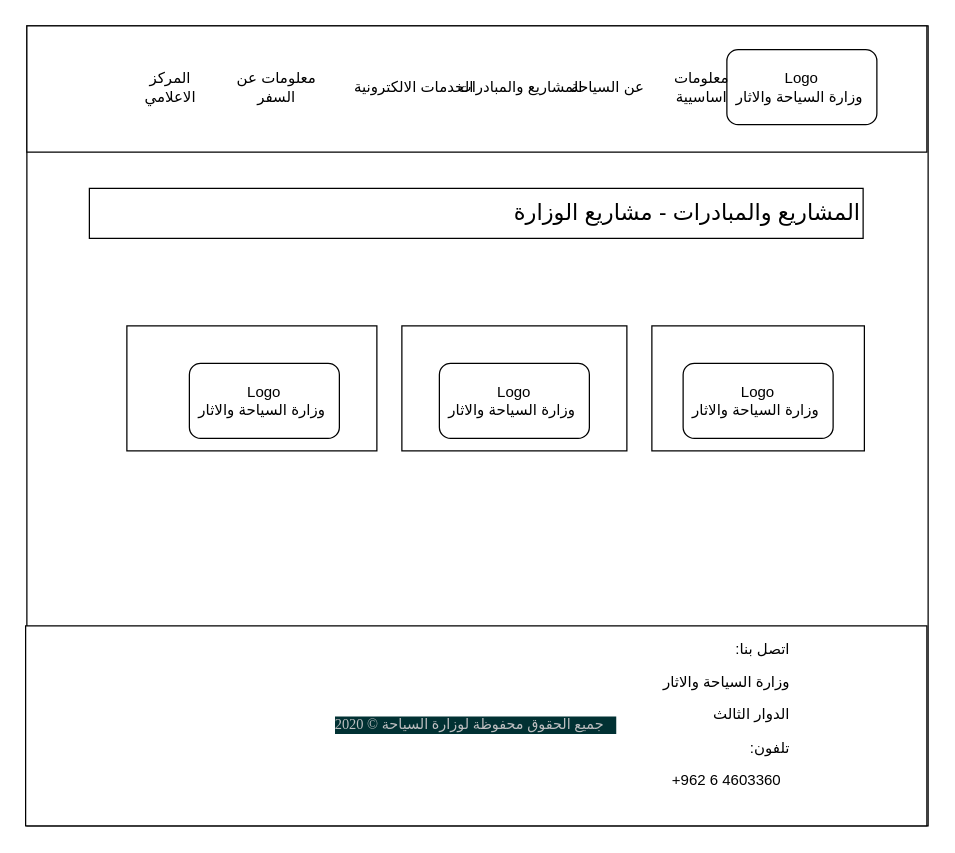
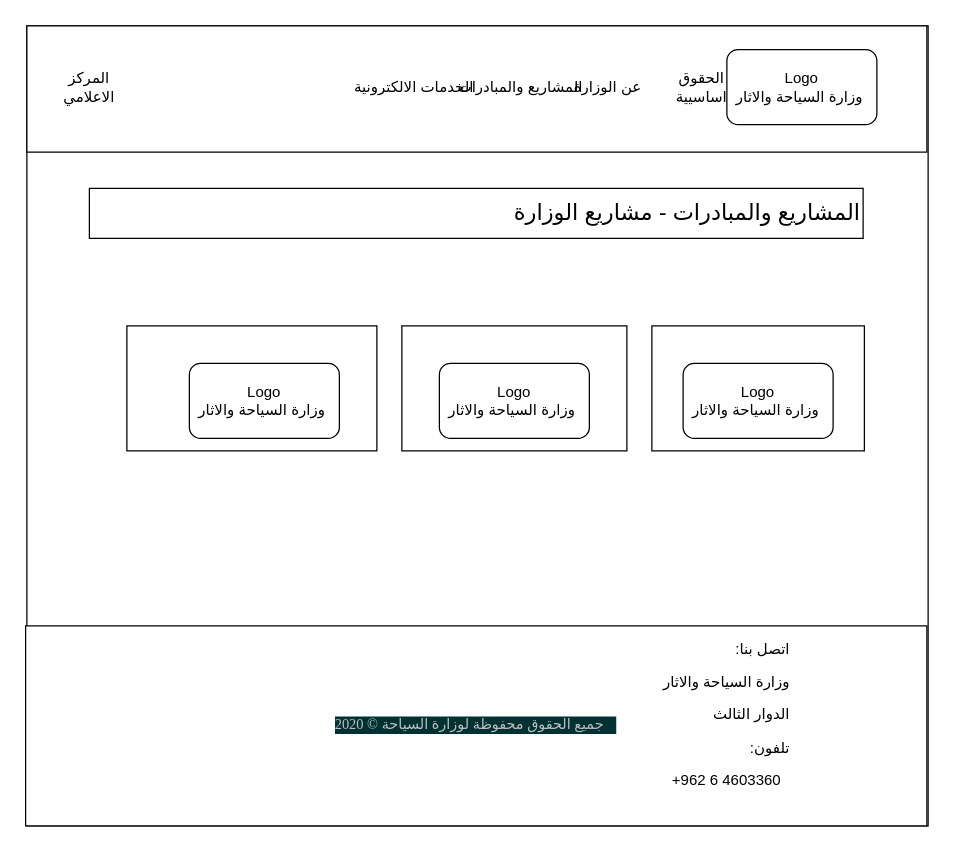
- <mxCell id="13" value="المركز الاعلامي" style="text;html=1;strokeColor=none;fillColor=none;align=center;verticalAlign=middle;whiteSpace=wrap;rounded=0;" vertex="1" parent="1"><mxGeometry x="101" y="59" width="70" height="20" as="geometry" /></mxCell>
+ <mxCell id="13" value="المركز الاعلامي" style="text;html=1;strokeColor=none;fillColor=none;align=center;verticalAlign=middle;whiteSpace=wrap;rounded=0;" vertex="1" parent="1"><mxGeometry x="36" y="59" width="70" height="20" as="geometry" /></mxCell>
- <mxCell id="12" value="معلومات عن السفر" style="text;html=1;strokeColor=none;fillColor=none;align=center;verticalAlign=middle;whiteSpace=wrap;rounded=0;" vertex="1" parent="1"><mxGeometry x="181" y="59" width="80" height="20" as="geometry" /></mxCell>
- <mxCell id="9" value="عن السياحة" style="text;html=1;strokeColor=none;fillColor=none;align=center;verticalAlign=middle;whiteSpace=wrap;rounded=0;" vertex="1" parent="1"><mxGeometry x="451" y="59" width="70" height="20" as="geometry" /></mxCell>
+ <mxCell id="9" value="عن الوزارة" style="text;html=1;strokeColor=none;fillColor=none;align=center;verticalAlign=middle;whiteSpace=wrap;rounded=0;" vertex="1" parent="1"><mxGeometry x="451" y="59" width="70" height="20" as="geometry" /></mxCell>
- <mxCell id="8" value="معلومات اساسيية" style="text;html=1;strokeColor=none;fillColor=none;align=center;verticalAlign=middle;whiteSpace=wrap;rounded=0;" vertex="1" parent="1"><mxGeometry x="531" y="59" width="60" height="20" as="geometry" /></mxCell>
+ <mxCell id="8" value="الحقوق اساسيية" style="text;html=1;strokeColor=none;fillColor=none;align=center;verticalAlign=middle;whiteSpace=wrap;rounded=0;" vertex="1" parent="1"><mxGeometry x="531" y="59" width="60" height="20" as="geometry" /></mxCell>
